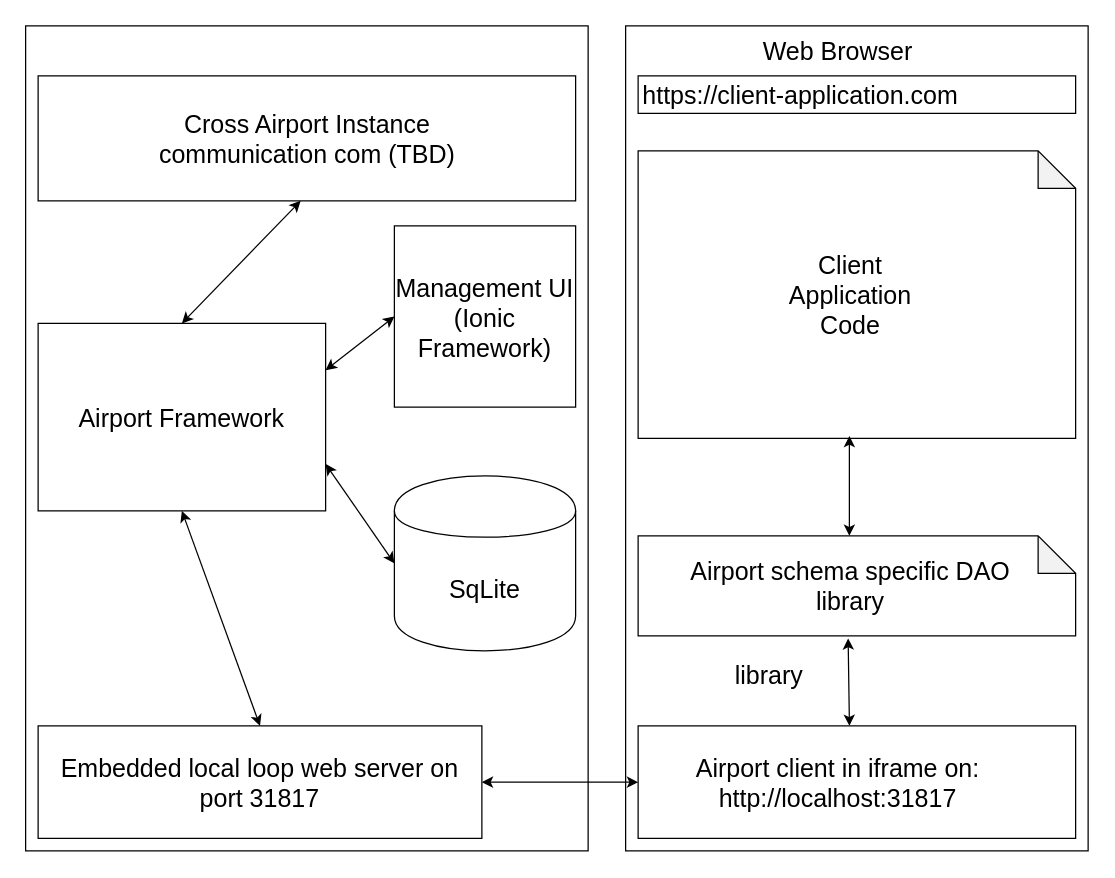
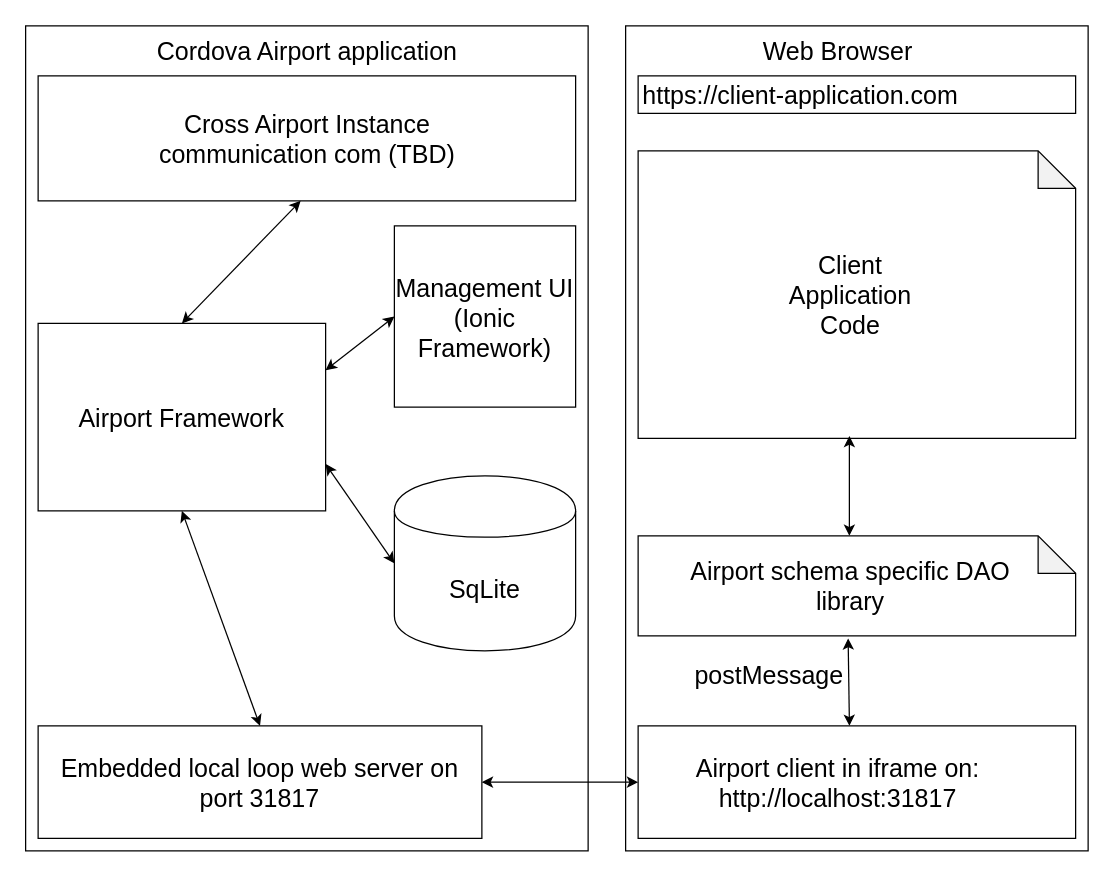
+ <mxCell id="20" value="Cordova Airport application" style="text;html=1;strokeColor=none;fillColor=none;align=center;verticalAlign=middle;whiteSpace=wrap;rounded=0;fontSize=20;" vertex="1" parent="1"><mxGeometry x="117.5" y="30" width="255" height="20" as="geometry" /></mxCell>
- <mxCell id="11" value="library" style="text;html=1;strokeColor=none;fillColor=none;align=center;verticalAlign=middle;whiteSpace=wrap;rounded=0;fontSize=20;" vertex="1" parent="1"><mxGeometry x="550" y="529" width="130" height="20" as="geometry" /></mxCell>
+ <mxCell id="11" value="postMessage" style="text;html=1;strokeColor=none;fillColor=none;align=center;verticalAlign=middle;whiteSpace=wrap;rounded=0;fontSize=20;" vertex="1" parent="1"><mxGeometry x="550" y="529" width="130" height="20" as="geometry" /></mxCell>
